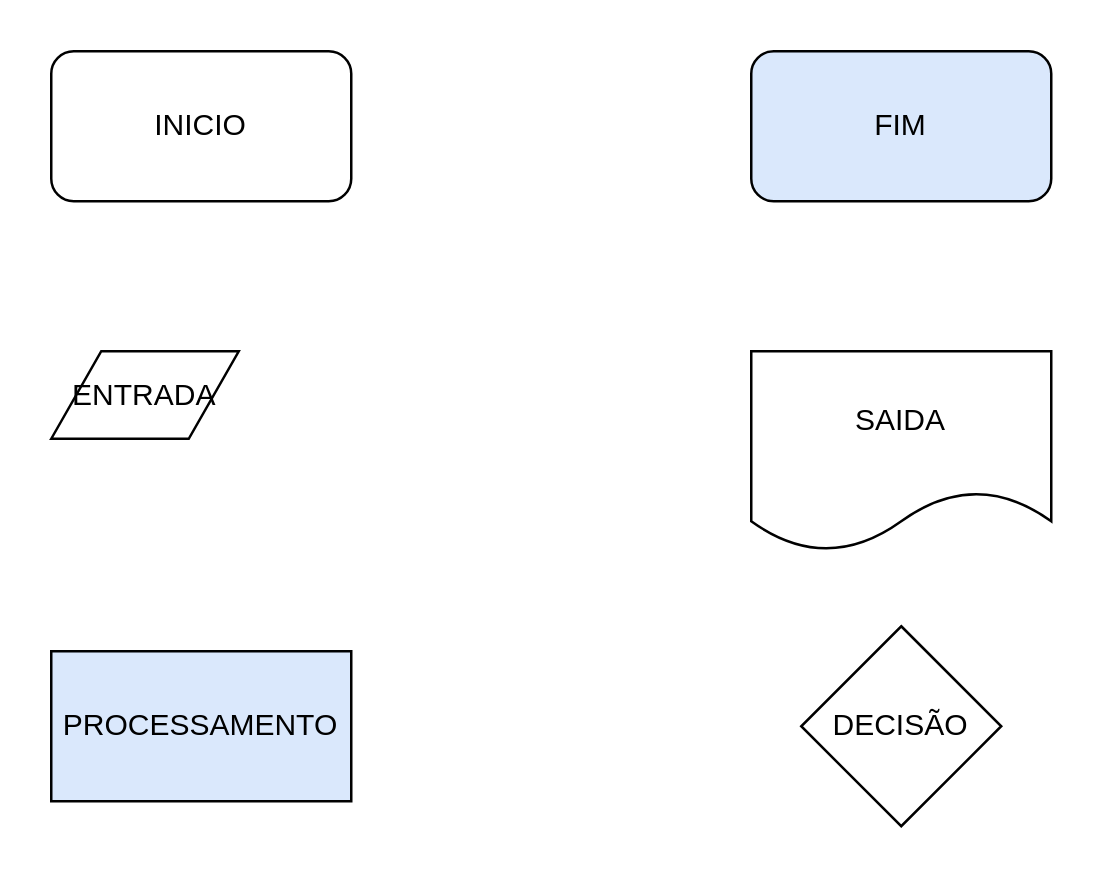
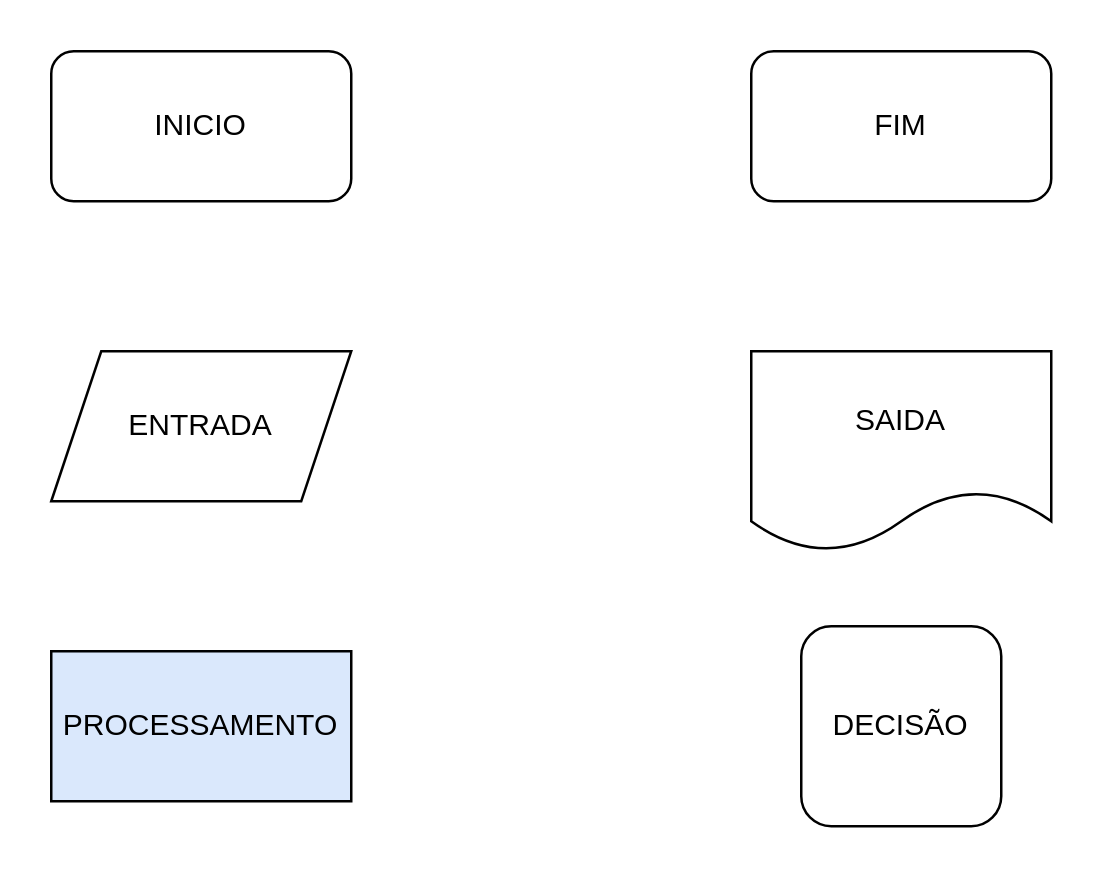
- <mxCell id="3" value="FIM" style="rounded=1;whiteSpace=wrap;html=1;fillColor=#dae8fc;" vertex="1" parent="1"><mxGeometry x="300" y="20" width="120" height="60" as="geometry" /></mxCell>
+ <mxCell id="3" value="FIM" style="rounded=1;whiteSpace=wrap;html=1;" vertex="1" parent="1"><mxGeometry x="300" y="20" width="120" height="60" as="geometry" /></mxCell>
- <mxCell id="4" value="ENTRADA" style="shape=parallelogram;perimeter=parallelogramPerimeter;whiteSpace=wrap;html=1;fixedSize=1;" vertex="1" parent="1"><mxGeometry x="20" y="140" width="75" height="35" as="geometry" /></mxCell>
+ <mxCell id="4" value="ENTRADA" style="shape=parallelogram;perimeter=parallelogramPerimeter;whiteSpace=wrap;html=1;fixedSize=1;" vertex="1" parent="1"><mxGeometry x="20" y="140" width="120" height="60" as="geometry" /></mxCell>
- <mxCell id="7" value="DECISÃO" style="rhombus;whiteSpace=wrap;html=1;" vertex="1" parent="1"><mxGeometry x="320" y="250" width="80" height="80" as="geometry" /></mxCell>
+ <mxCell id="7" value="DECISÃO" style="whiteSpace=wrap;html=1;rounded=1;" vertex="1" parent="1"><mxGeometry x="320" y="250" width="80" height="80" as="geometry" /></mxCell>
